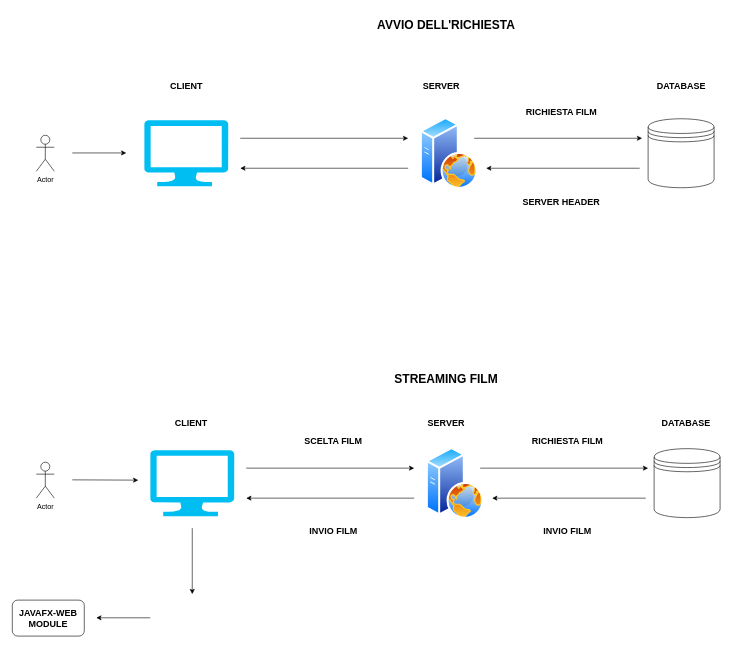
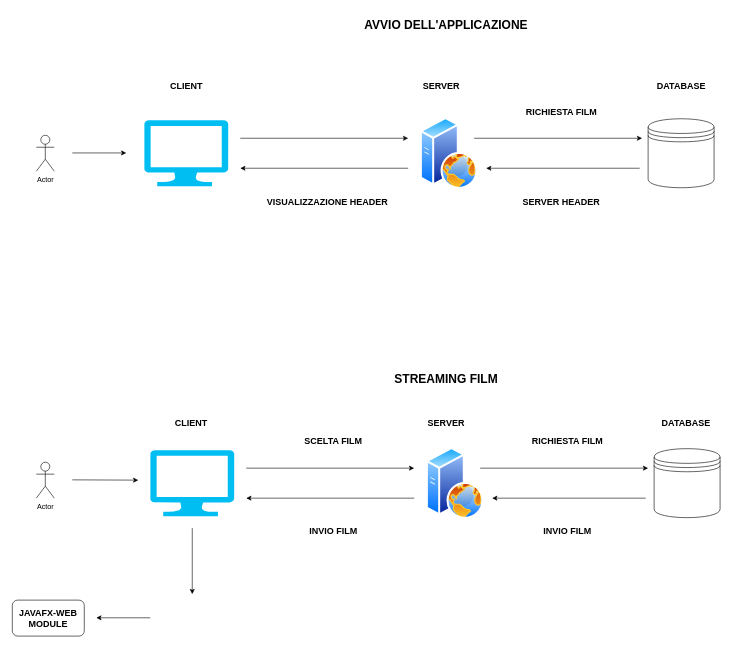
- <mxCell id="12" value="AVVIO DELL'RICHIESTA" style="text;html=1;align=center;verticalAlign=middle;resizable=0;points=[];autosize=1;strokeColor=none;fillColor=none;fontSize=20;fontStyle=1" parent="1" vertex="1"><mxGeometry x="597.5" y="20" width="290" height="40" as="geometry" /></mxCell>
+ <mxCell id="12" value="AVVIO DELL'APPLICAZIONE" style="text;html=1;align=center;verticalAlign=middle;resizable=0;points=[];autosize=1;strokeColor=none;fillColor=none;fontSize=20;fontStyle=1" parent="1" vertex="1"><mxGeometry x="597.5" y="20" width="290" height="40" as="geometry" /></mxCell>
+ <mxCell id="11" value="&lt;span style=&quot;font-size: 15px;&quot;&gt;VISUALIZZAZIONE HEADER&lt;/span&gt;" style="text;html=1;align=center;verticalAlign=middle;resizable=0;points=[];autosize=1;strokeColor=none;fillColor=none;fontStyle=1" parent="1" vertex="1"><mxGeometry x="435" y="320" width="220" height="30" as="geometry" /></mxCell>
